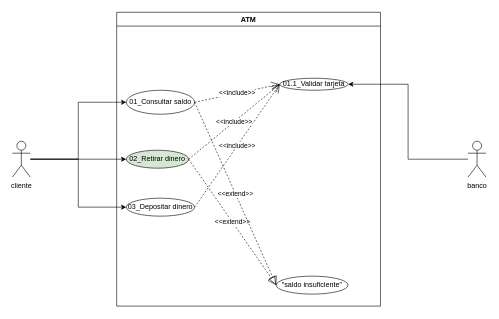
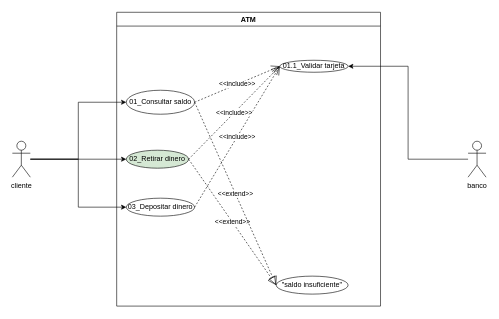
- <mxCell id="12" value="01.1_Validar tarjeta" style="ellipse;whiteSpace=wrap;html=1;" vertex="1" parent="8"><mxGeometry x="272" y="110" width="114" height="20" as="geometry" /></mxCell>
+ <mxCell id="12" value="01.1_Validar tarjeta" style="ellipse;whiteSpace=wrap;html=1;" vertex="1" parent="8"><mxGeometry x="272" y="80" width="114" height="20" as="geometry" /></mxCell>
